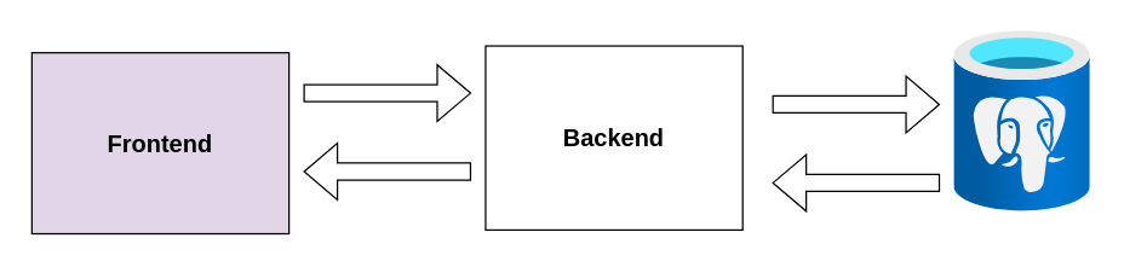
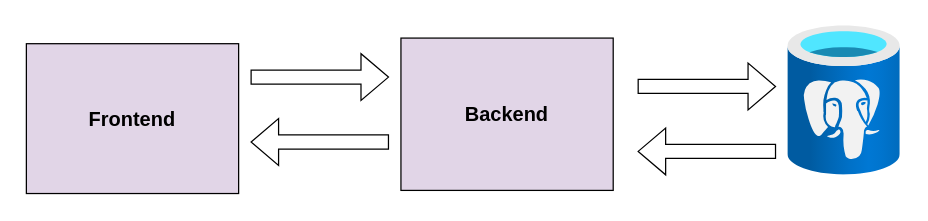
- <mxCell id="3" value="Backend" style="rounded=0;whiteSpace=wrap;html=1;fontStyle=1;fontSize=16;" vertex="1" parent="1"><mxGeometry x="320" y="30" width="170" height="122" as="geometry" /></mxCell>
+ <mxCell id="3" value="Backend" style="rounded=0;whiteSpace=wrap;html=1;fontStyle=1;fontSize=16;fillColor=#e1d5e7;" vertex="1" parent="1"><mxGeometry x="320" y="30" width="170" height="122" as="geometry" /></mxCell>
